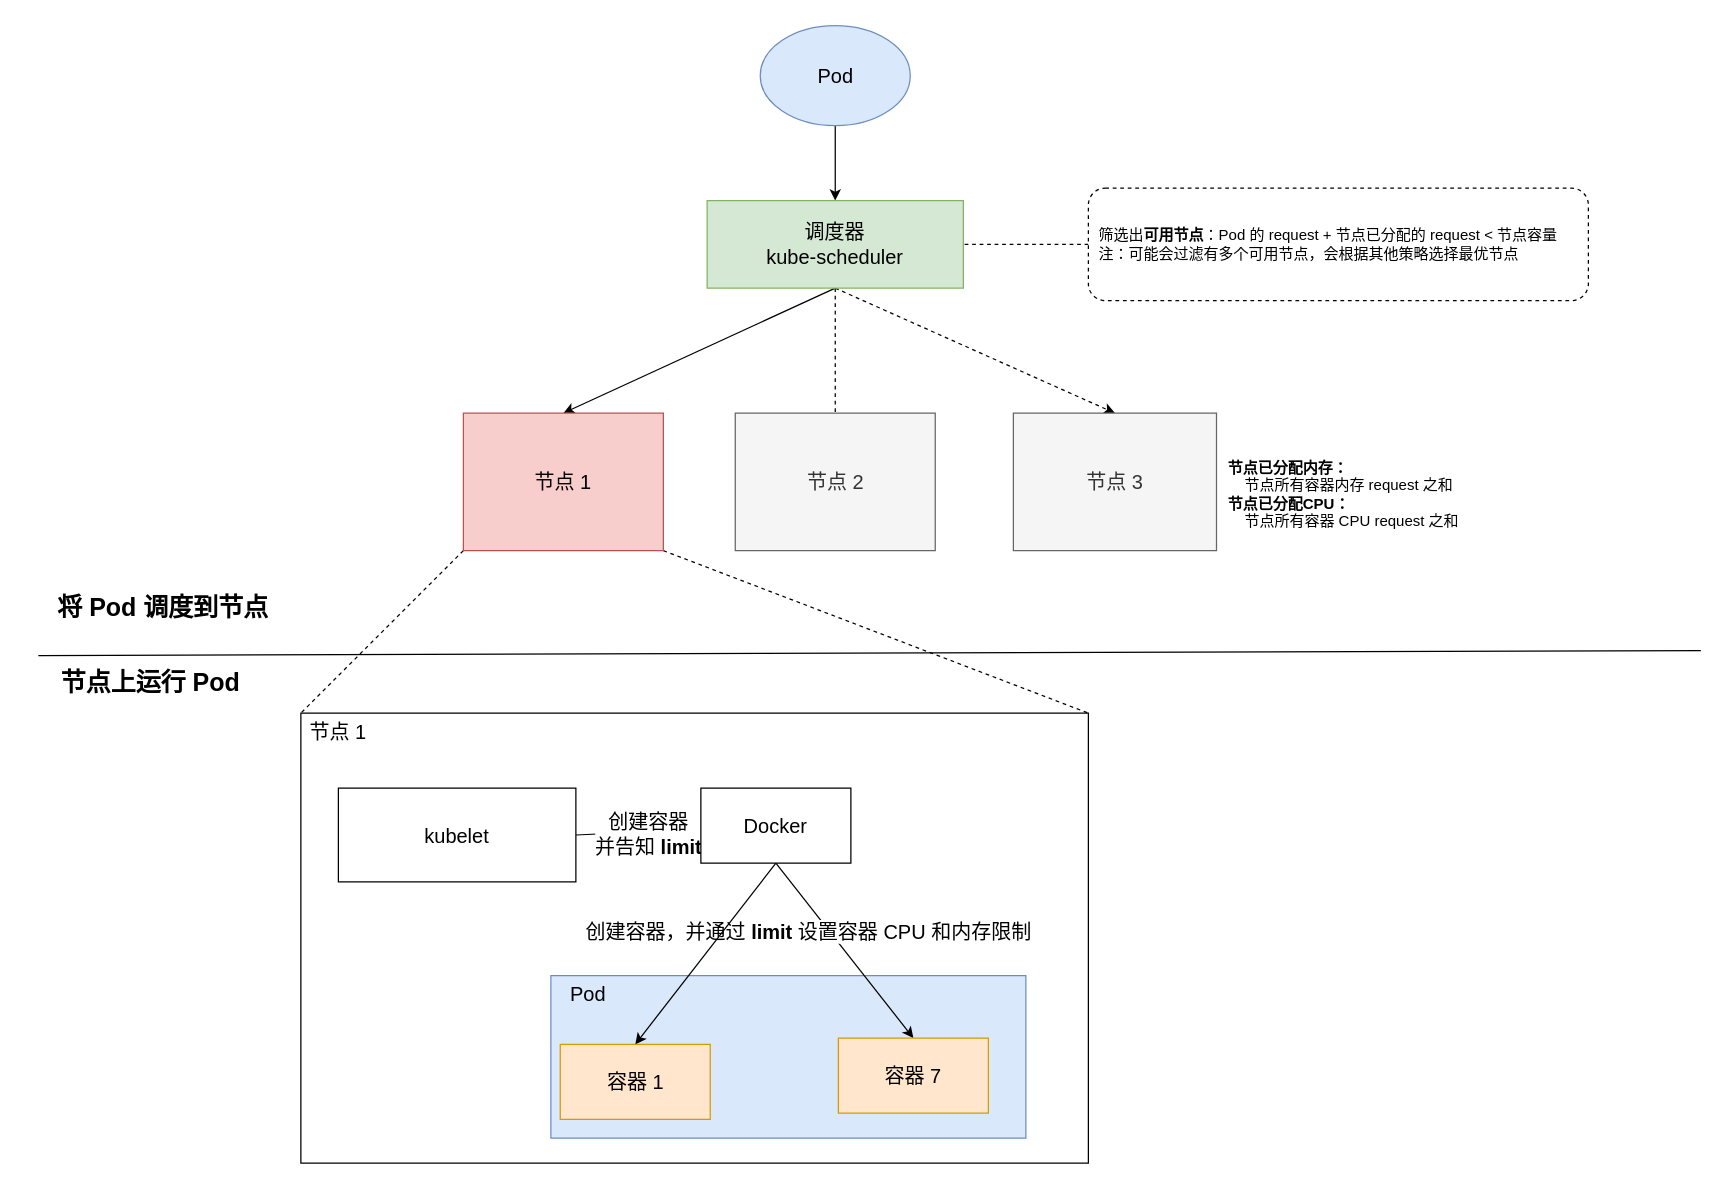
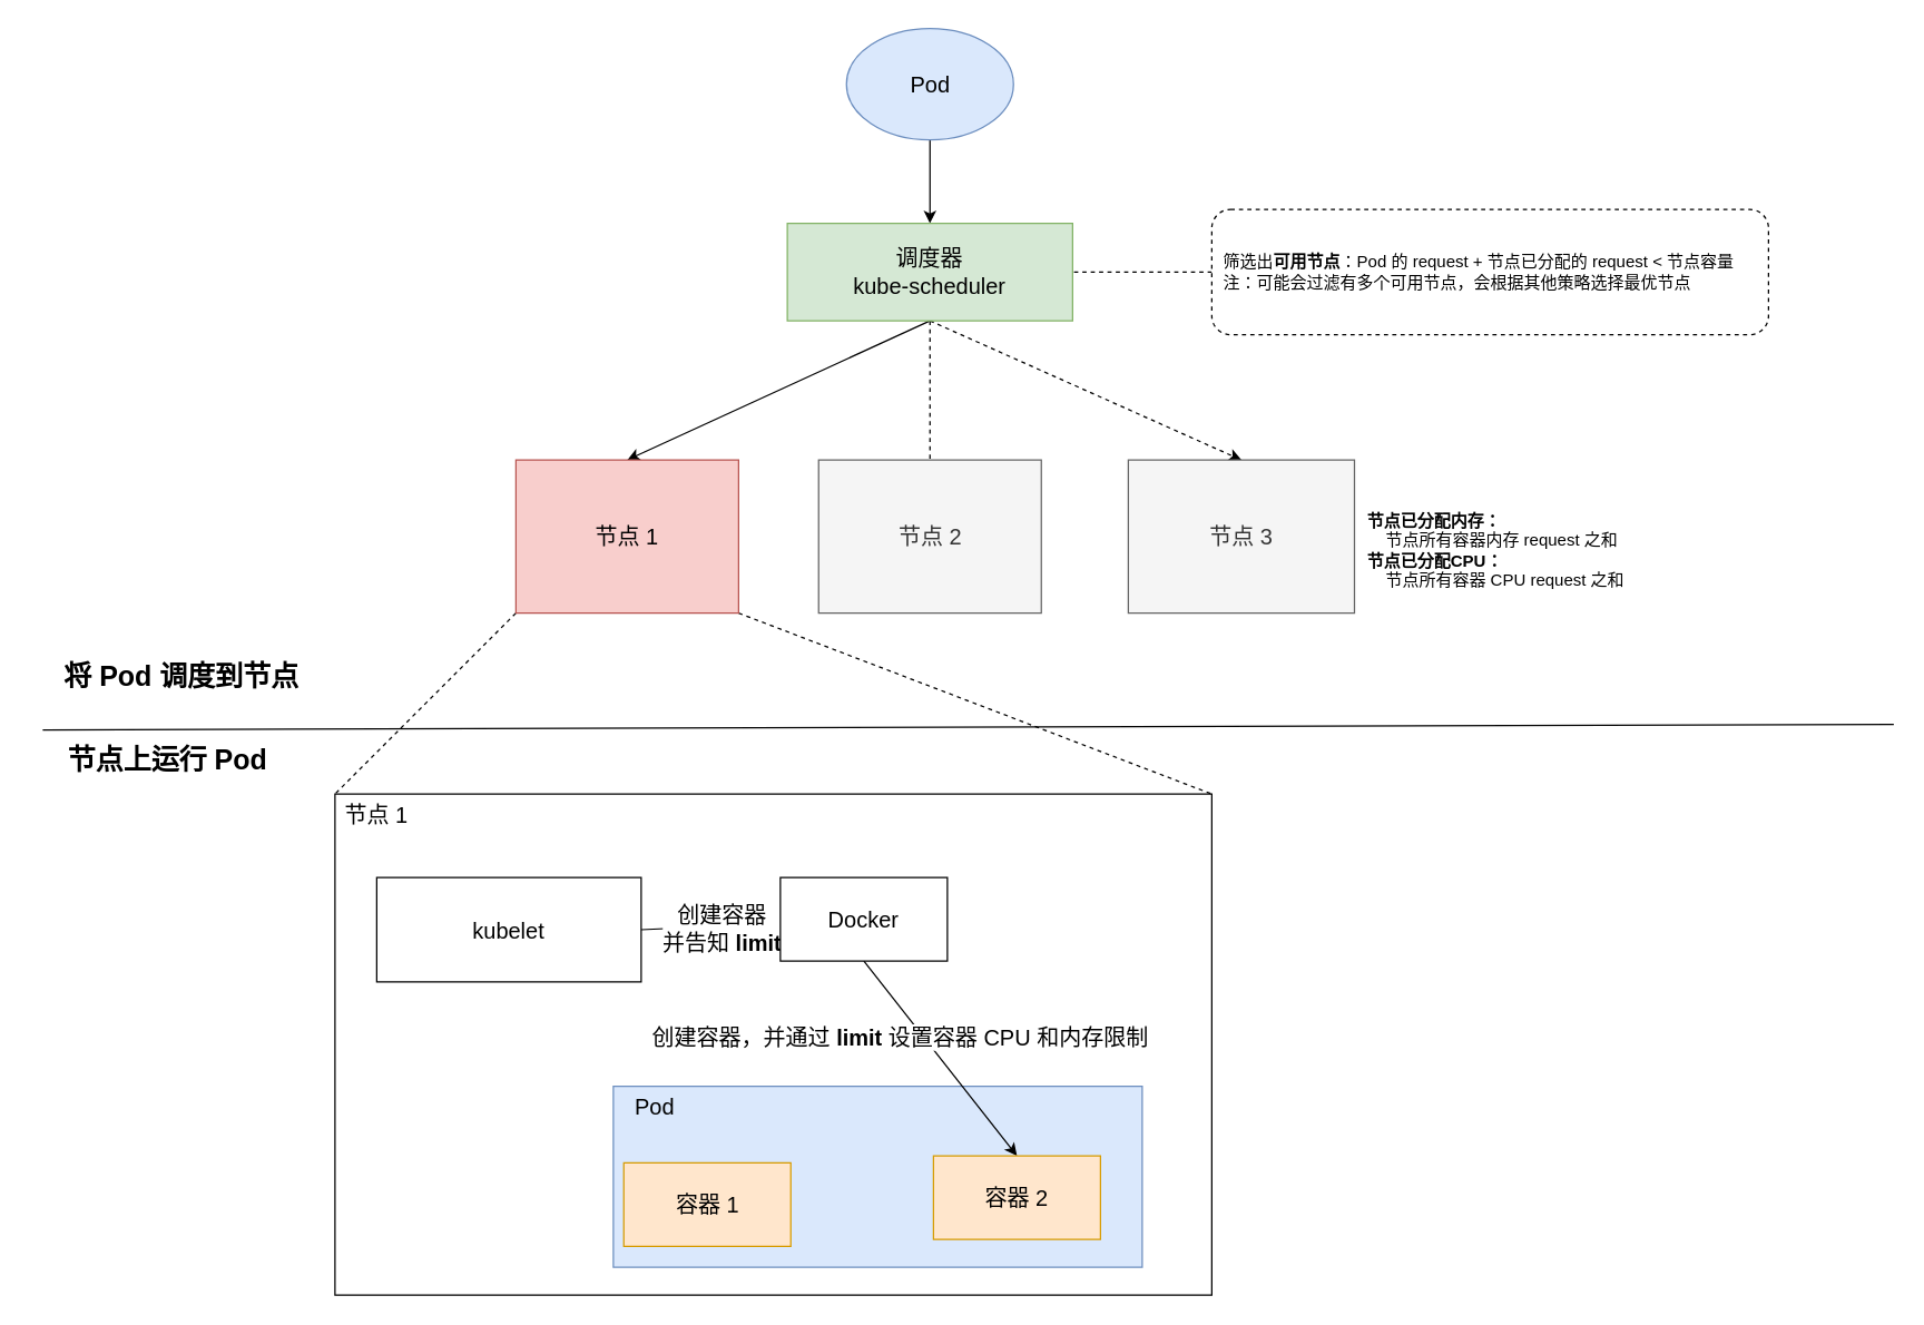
- <mxCell id="23" style="edgeStyle=none;rounded=0;orthogonalLoop=1;jettySize=auto;html=1;exitX=0.5;exitY=1;exitDx=0;exitDy=0;entryX=0.5;entryY=0;entryDx=0;entryDy=0;fontSize=12;startArrow=none;startFill=0;endArrow=classic;endFill=1;" edge="1" parent="1" source="24" target="25"><mxGeometry relative="1" as="geometry" /></mxCell>
- <mxCell id="26" value="容器 7" style="rounded=0;whiteSpace=wrap;html=1;fontSize=16;fillColor=#ffe6cc;strokeColor=#d79b00;" vertex="1" parent="1"><mxGeometry x="670" y="830" width="120" height="60" as="geometry" /></mxCell>
+ <mxCell id="26" value="容器 2" style="rounded=0;whiteSpace=wrap;html=1;fontSize=16;fillColor=#ffe6cc;strokeColor=#d79b00;" vertex="1" parent="1"><mxGeometry x="670" y="830" width="120" height="60" as="geometry" /></mxCell>
